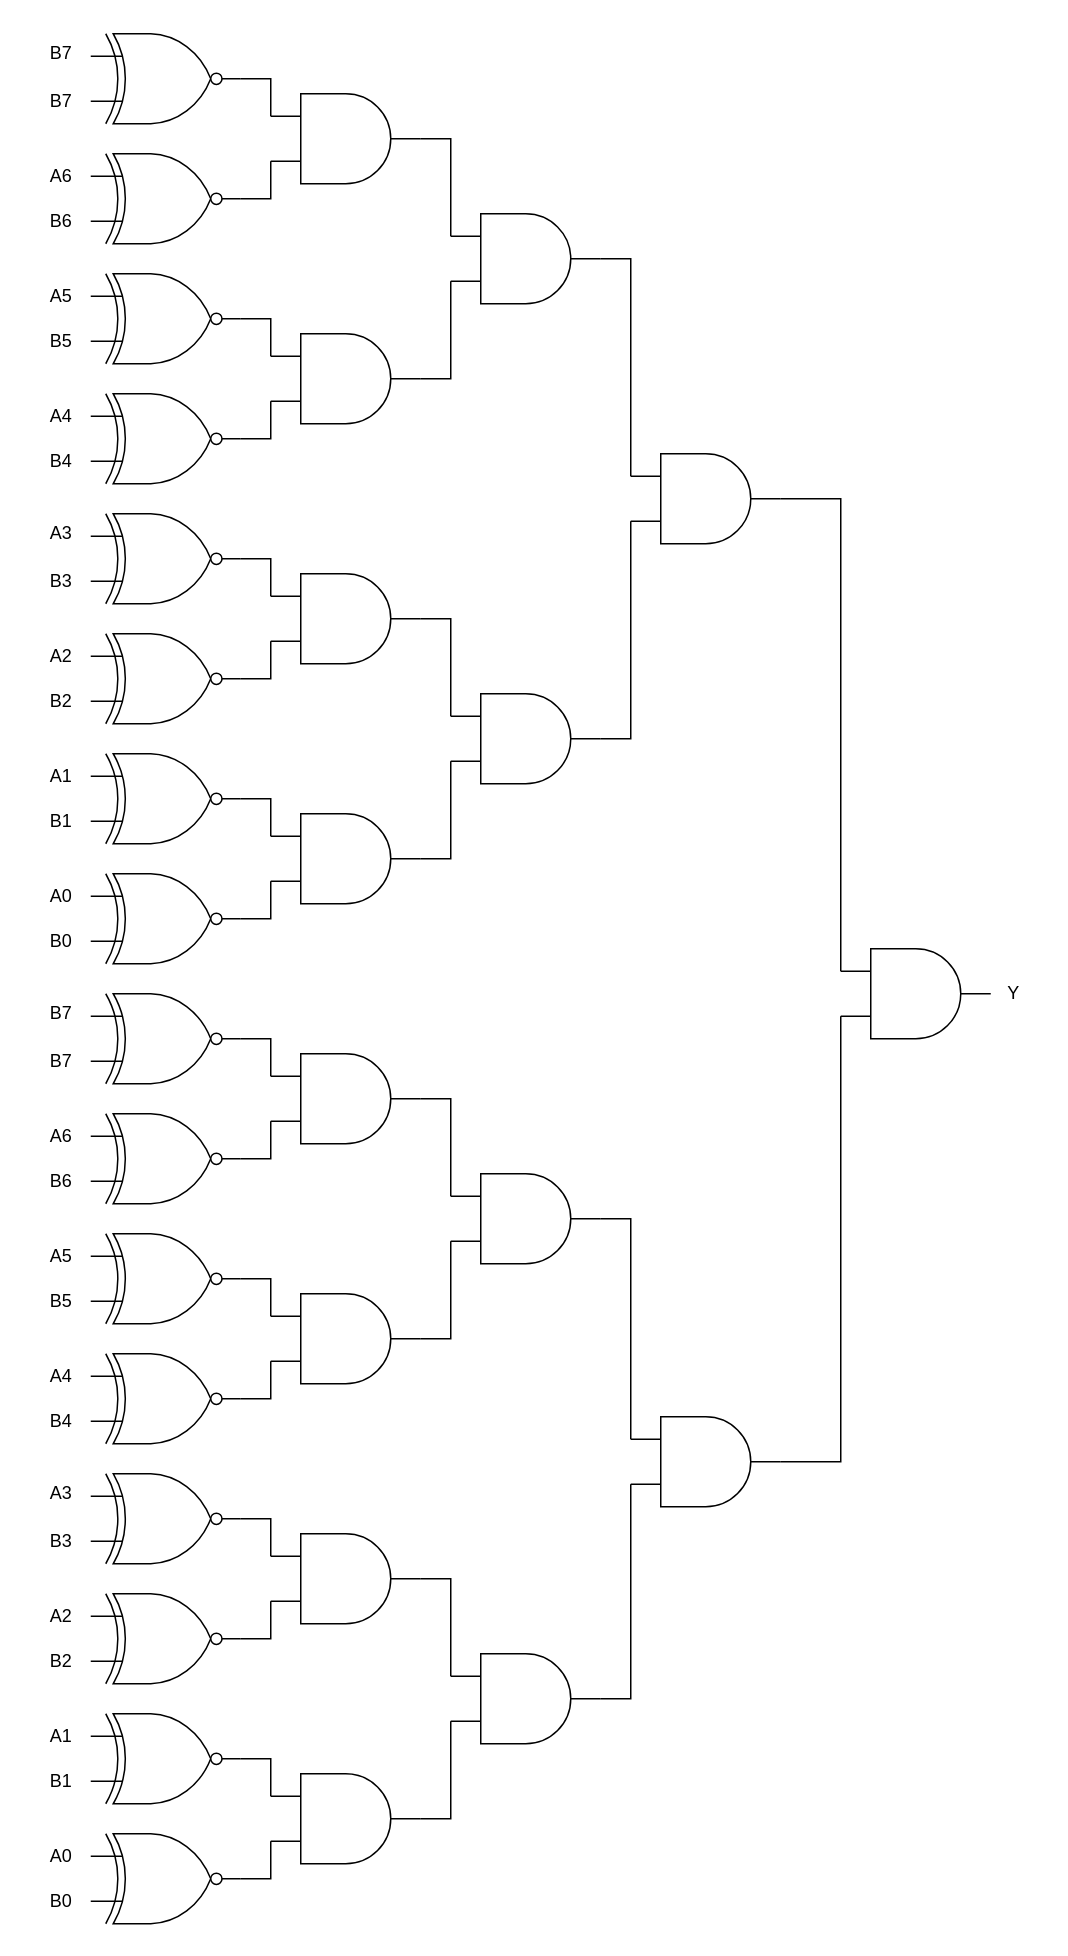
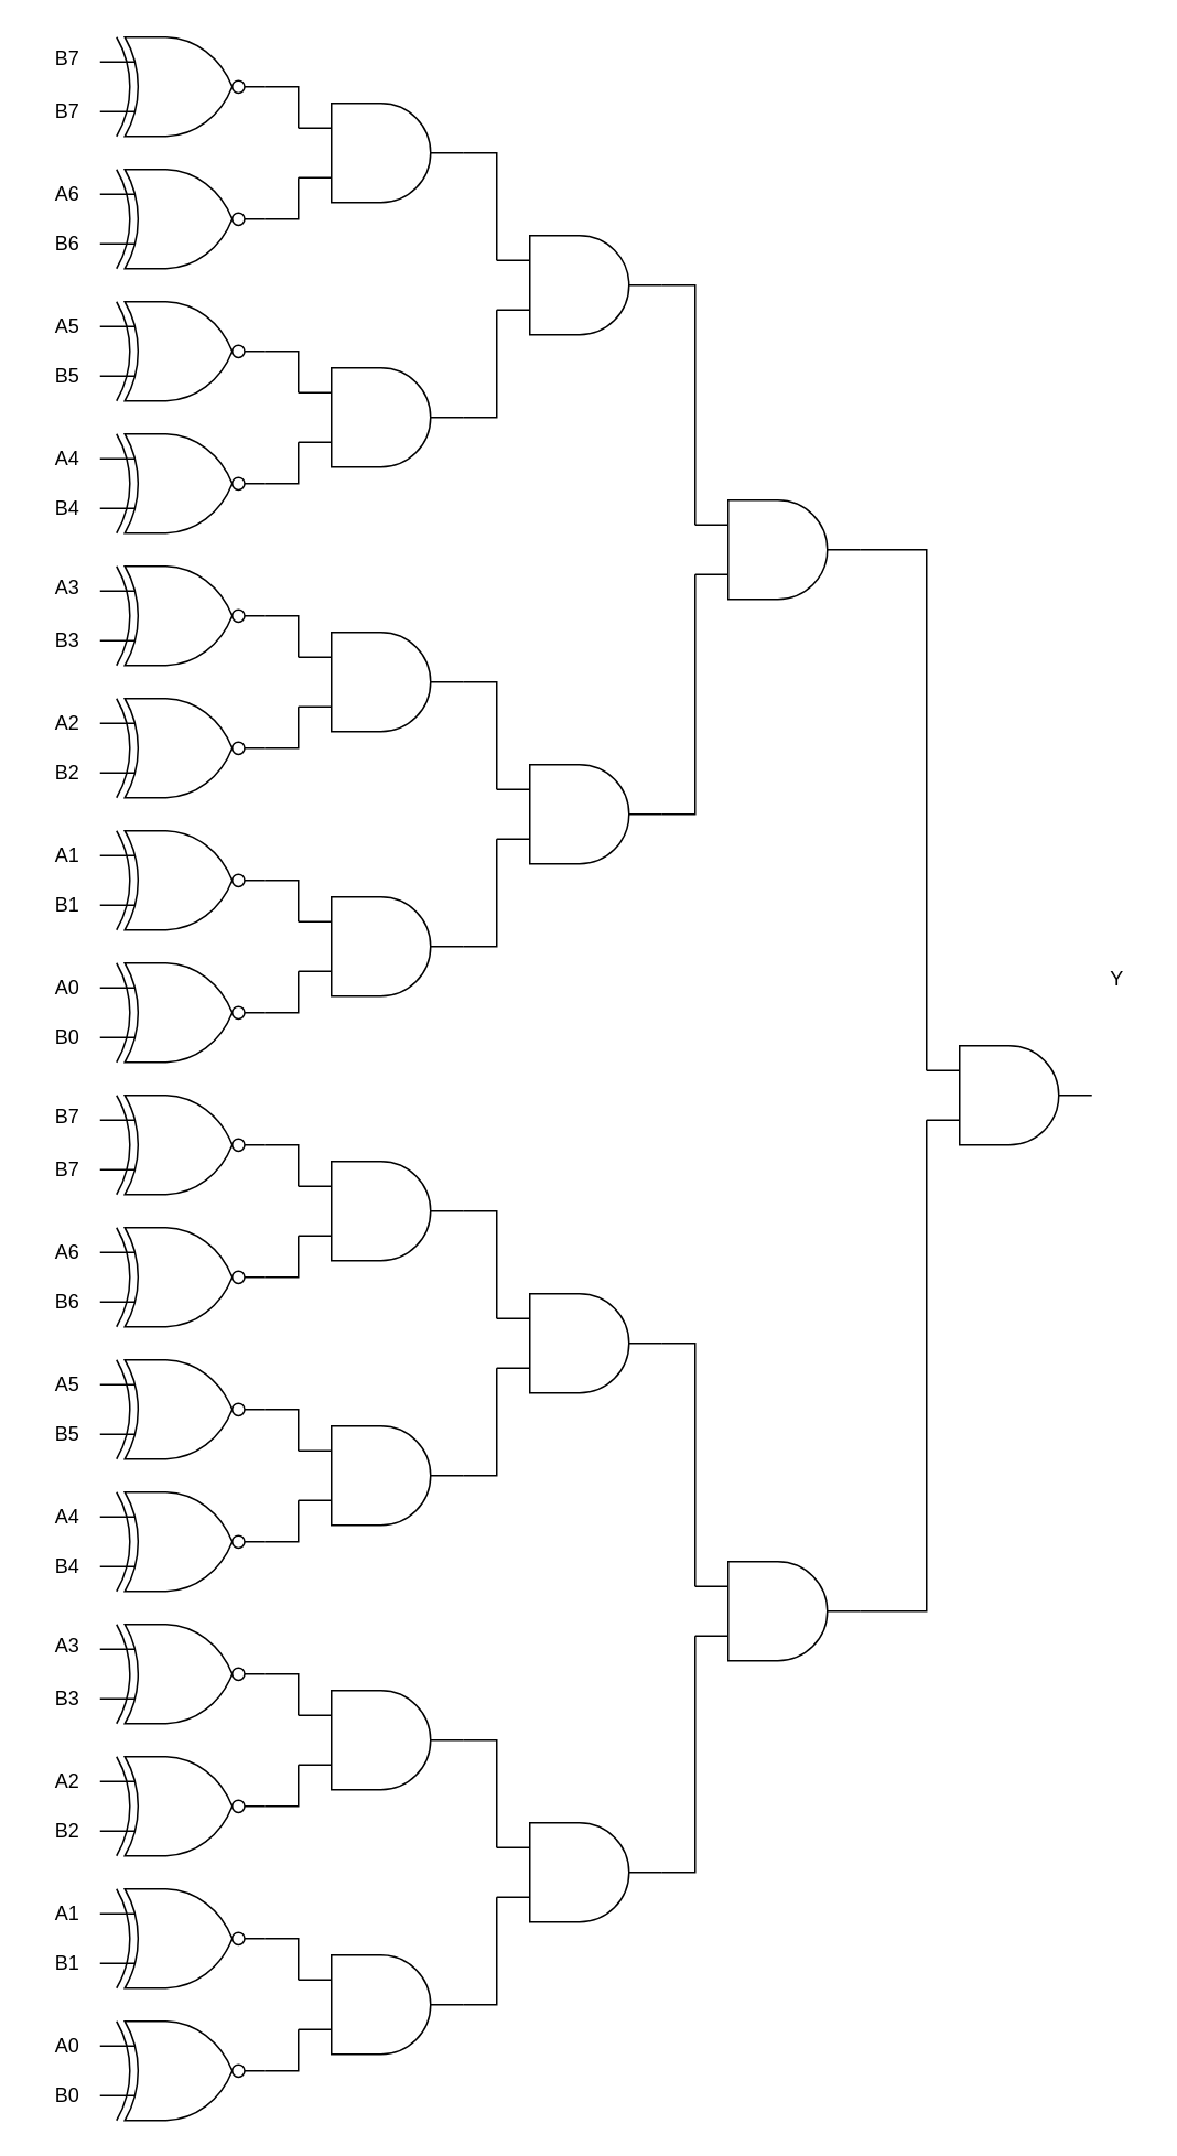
- <mxCell id="93" value="Y" style="text;html=1;align=center;verticalAlign=middle;resizable=0;points=[];autosize=1;strokeColor=none;fillColor=none;" vertex="1" parent="1"><mxGeometry x="660" y="647" width="30" height="30" as="geometry" /></mxCell>
+ <mxCell id="93" value="Y" style="text;html=1;align=center;verticalAlign=middle;resizable=0;points=[];autosize=1;strokeColor=none;fillColor=none;" vertex="1" parent="1"><mxGeometry x="660" y="577" width="30" height="30" as="geometry" /></mxCell>
